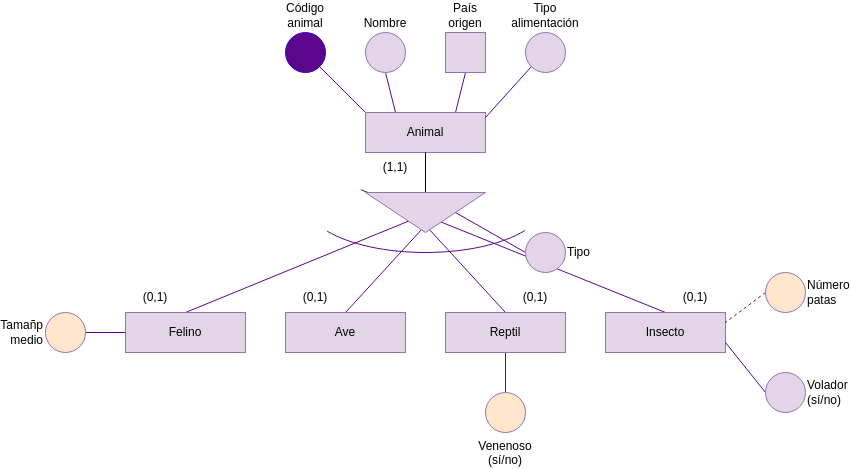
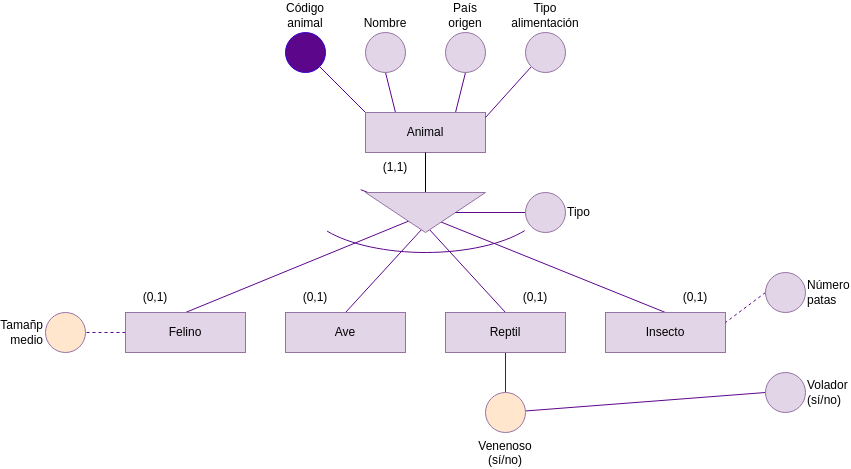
- <mxCell id="7" value="País origen" style="whiteSpace=wrap;html=1;aspect=fixed;fillColor=#e1d5e7;strokeColor=#9673a6;verticalAlign=bottom;labelPosition=center;verticalLabelPosition=top;align=center;rounded=0;" parent="1" vertex="1"><mxGeometry x="420" y="20" width="40" height="40" as="geometry" /></mxCell>
+ <mxCell id="7" value="País origen" style="ellipse;whiteSpace=wrap;html=1;aspect=fixed;fillColor=#e1d5e7;strokeColor=#9673a6;verticalAlign=bottom;labelPosition=center;verticalLabelPosition=top;align=center;" parent="1" vertex="1"><mxGeometry x="420" y="20" width="40" height="40" as="geometry" /></mxCell>
- <mxCell id="35" value="Tipo" style="ellipse;whiteSpace=wrap;html=1;aspect=fixed;fillColor=#e1d5e7;strokeColor=#9673a6;verticalAlign=middle;labelPosition=right;verticalLabelPosition=middle;align=left;" vertex="1" parent="1"><mxGeometry x="500" y="220" width="40" height="40" as="geometry" /></mxCell>
+ <mxCell id="35" value="Tipo" style="ellipse;whiteSpace=wrap;html=1;aspect=fixed;fillColor=#e1d5e7;strokeColor=#9673a6;verticalAlign=middle;labelPosition=right;verticalLabelPosition=middle;align=left;" vertex="1" parent="1"><mxGeometry x="500" y="180" width="40" height="40" as="geometry" /></mxCell>
- <mxCell id="22" value="Número patas" style="ellipse;whiteSpace=wrap;html=1;aspect=fixed;fillColor=#ffe6cc;strokeColor=#9673a6;verticalAlign=middle;labelPosition=right;verticalLabelPosition=middle;align=left;" parent="1" vertex="1"><mxGeometry x="740" y="260" width="40" height="40" as="geometry" /></mxCell>
+ <mxCell id="22" value="Número patas" style="ellipse;whiteSpace=wrap;html=1;aspect=fixed;fillColor=#e1d5e7;strokeColor=#9673a6;verticalAlign=middle;labelPosition=right;verticalLabelPosition=middle;align=left;" parent="1" vertex="1"><mxGeometry x="740" y="260" width="40" height="40" as="geometry" /></mxCell>
- <mxCell id="19" style="edgeStyle=none;html=1;exitX=0;exitY=0.5;exitDx=0;exitDy=0;entryX=1;entryY=0.5;entryDx=0;entryDy=0;strokeColor=#5C068C;endArrow=none;endFill=0;" parent="1" source="20" target="26" edge="1"><mxGeometry relative="1" as="geometry" /></mxCell>
+ <mxCell id="19" style="edgeStyle=none;html=1;exitX=0;exitY=0.5;exitDx=0;exitDy=0;entryX=1;entryY=0.5;entryDx=0;entryDy=0;strokeColor=#5C068C;endArrow=none;endFill=0;dashed=1;" parent="1" source="20" target="26" edge="1"><mxGeometry relative="1" as="geometry" /></mxCell>
- <mxCell id="23" style="edgeStyle=none;html=1;exitX=0;exitY=0.5;exitDx=0;exitDy=0;entryX=1;entryY=0.75;entryDx=0;entryDy=0;strokeColor=#5C068C;endArrow=none;endFill=0;" parent="1" source="24" target="18" edge="1"><mxGeometry relative="1" as="geometry" /></mxCell>
+ <mxCell id="23" style="edgeStyle=none;html=1;exitX=0;exitY=0.5;exitDx=0;exitDy=0;strokeColor=#5C068C;endArrow=none;endFill=0;" parent="1" source="24" target="25" edge="1"><mxGeometry relative="1" as="geometry" /></mxCell>
